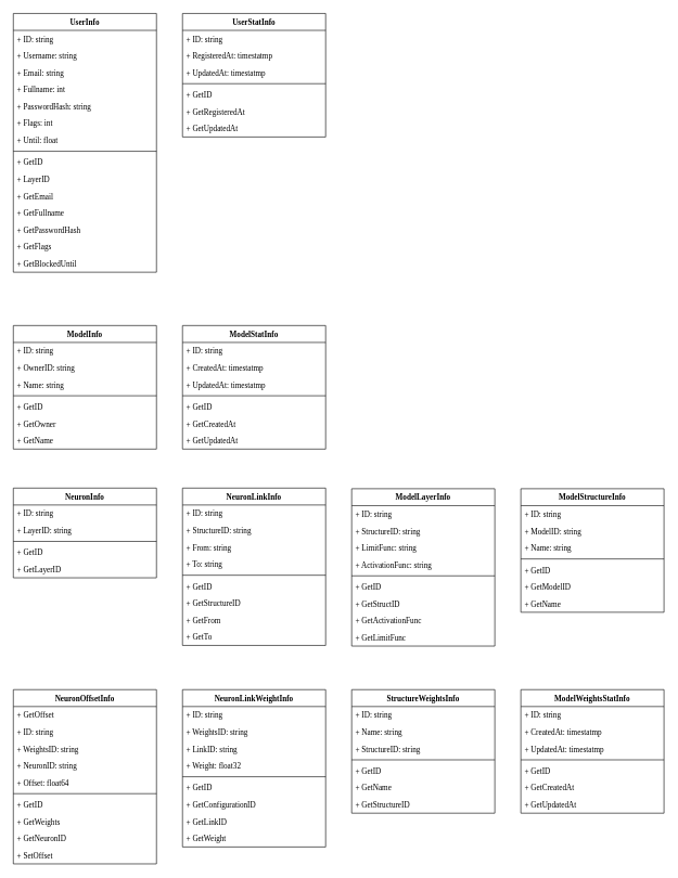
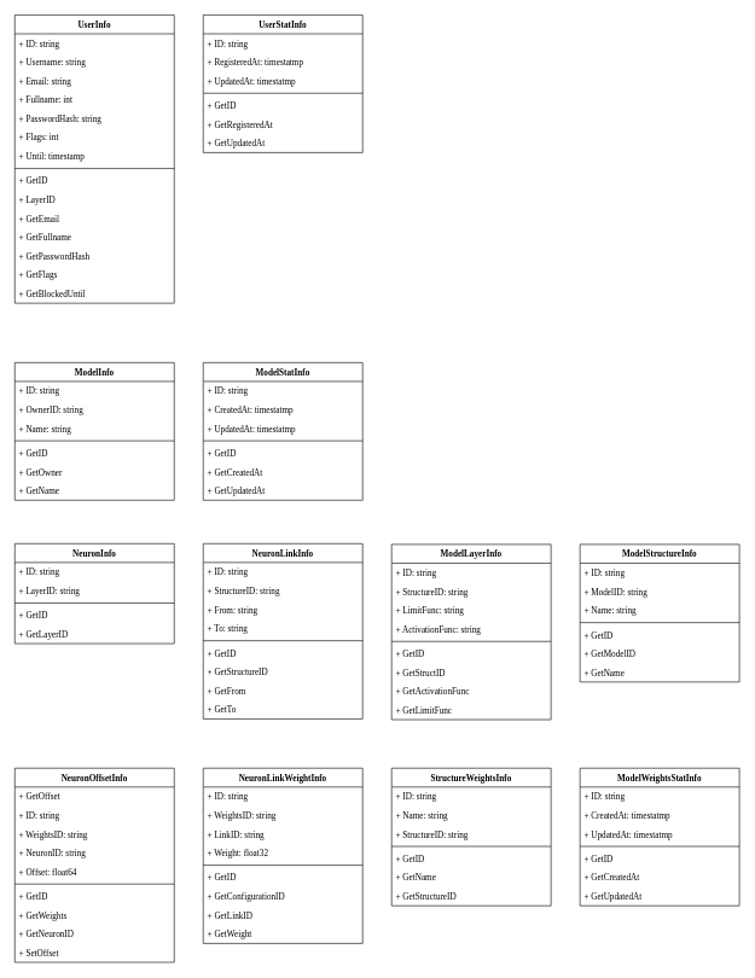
- <mxCell id="9" value="+ Until: float" style="text;strokeColor=none;fillColor=none;align=left;verticalAlign=top;spacingLeft=4;spacingRight=4;overflow=hidden;rotatable=0;points=[[0,0.5],[1,0.5]];portConstraint=eastwest;fontFamily=Fira Code;fontSource=https%3A%2F%2Ffonts.googleapis.com%2Fcss%3Ffamily%3DFira%2BCode;" parent="2" vertex="1"><mxGeometry y="182" width="220" height="26" as="geometry" /></mxCell>
+ <mxCell id="9" value="+ Until: timestamp" style="text;strokeColor=none;fillColor=none;align=left;verticalAlign=top;spacingLeft=4;spacingRight=4;overflow=hidden;rotatable=0;points=[[0,0.5],[1,0.5]];portConstraint=eastwest;fontFamily=Fira Code;fontSource=https%3A%2F%2Ffonts.googleapis.com%2Fcss%3Ffamily%3DFira%2BCode;" parent="2" vertex="1"><mxGeometry y="182" width="220" height="26" as="geometry" /></mxCell>
